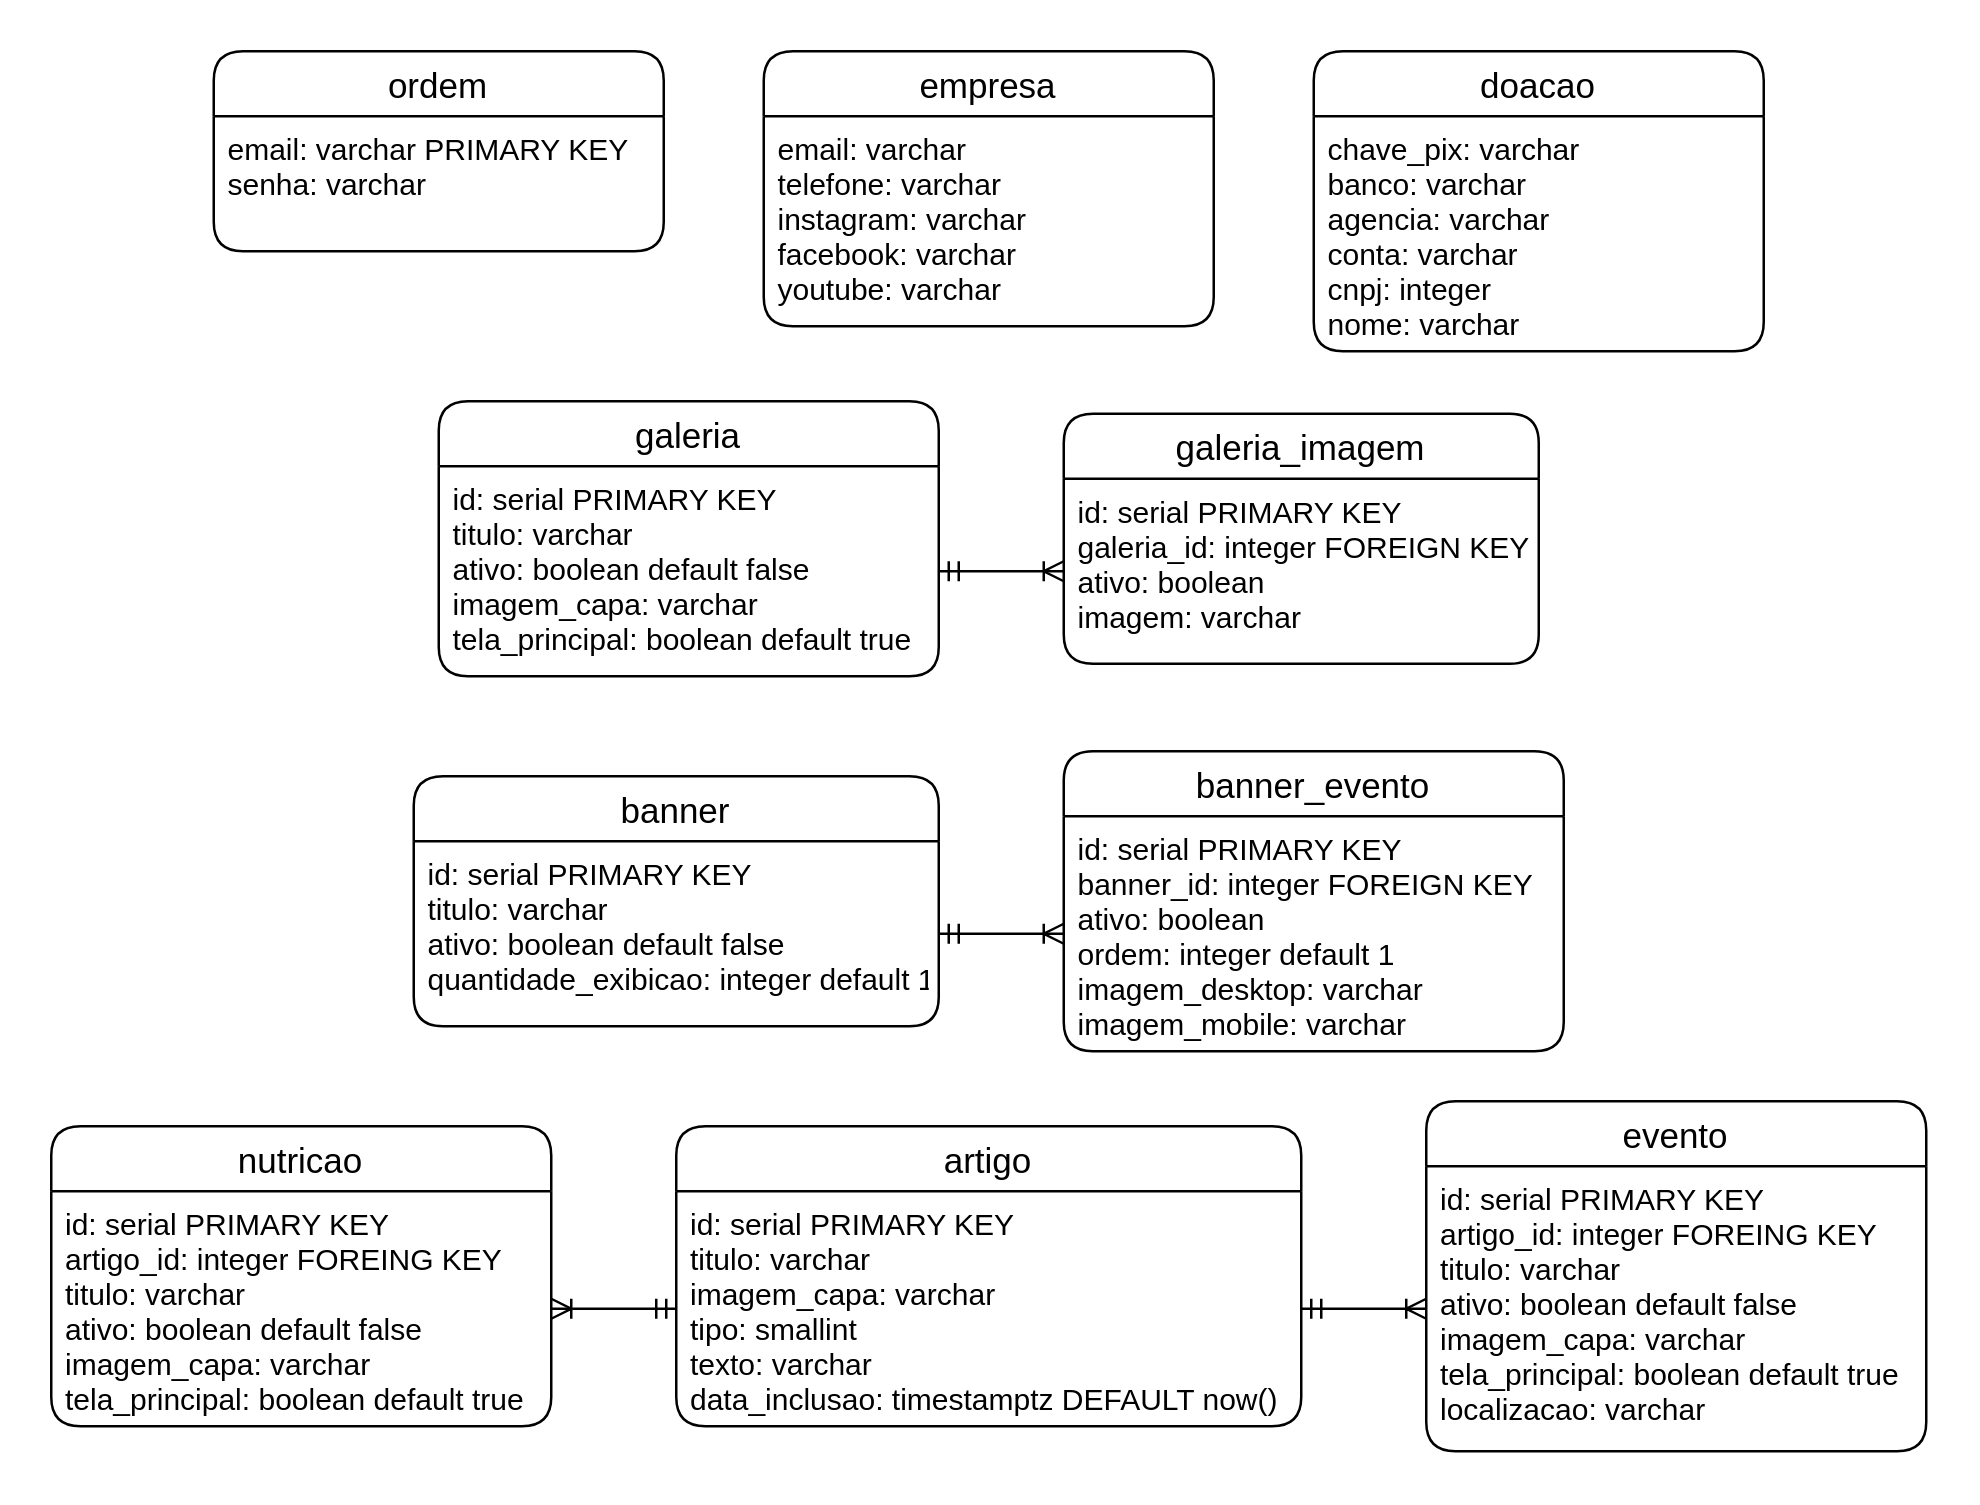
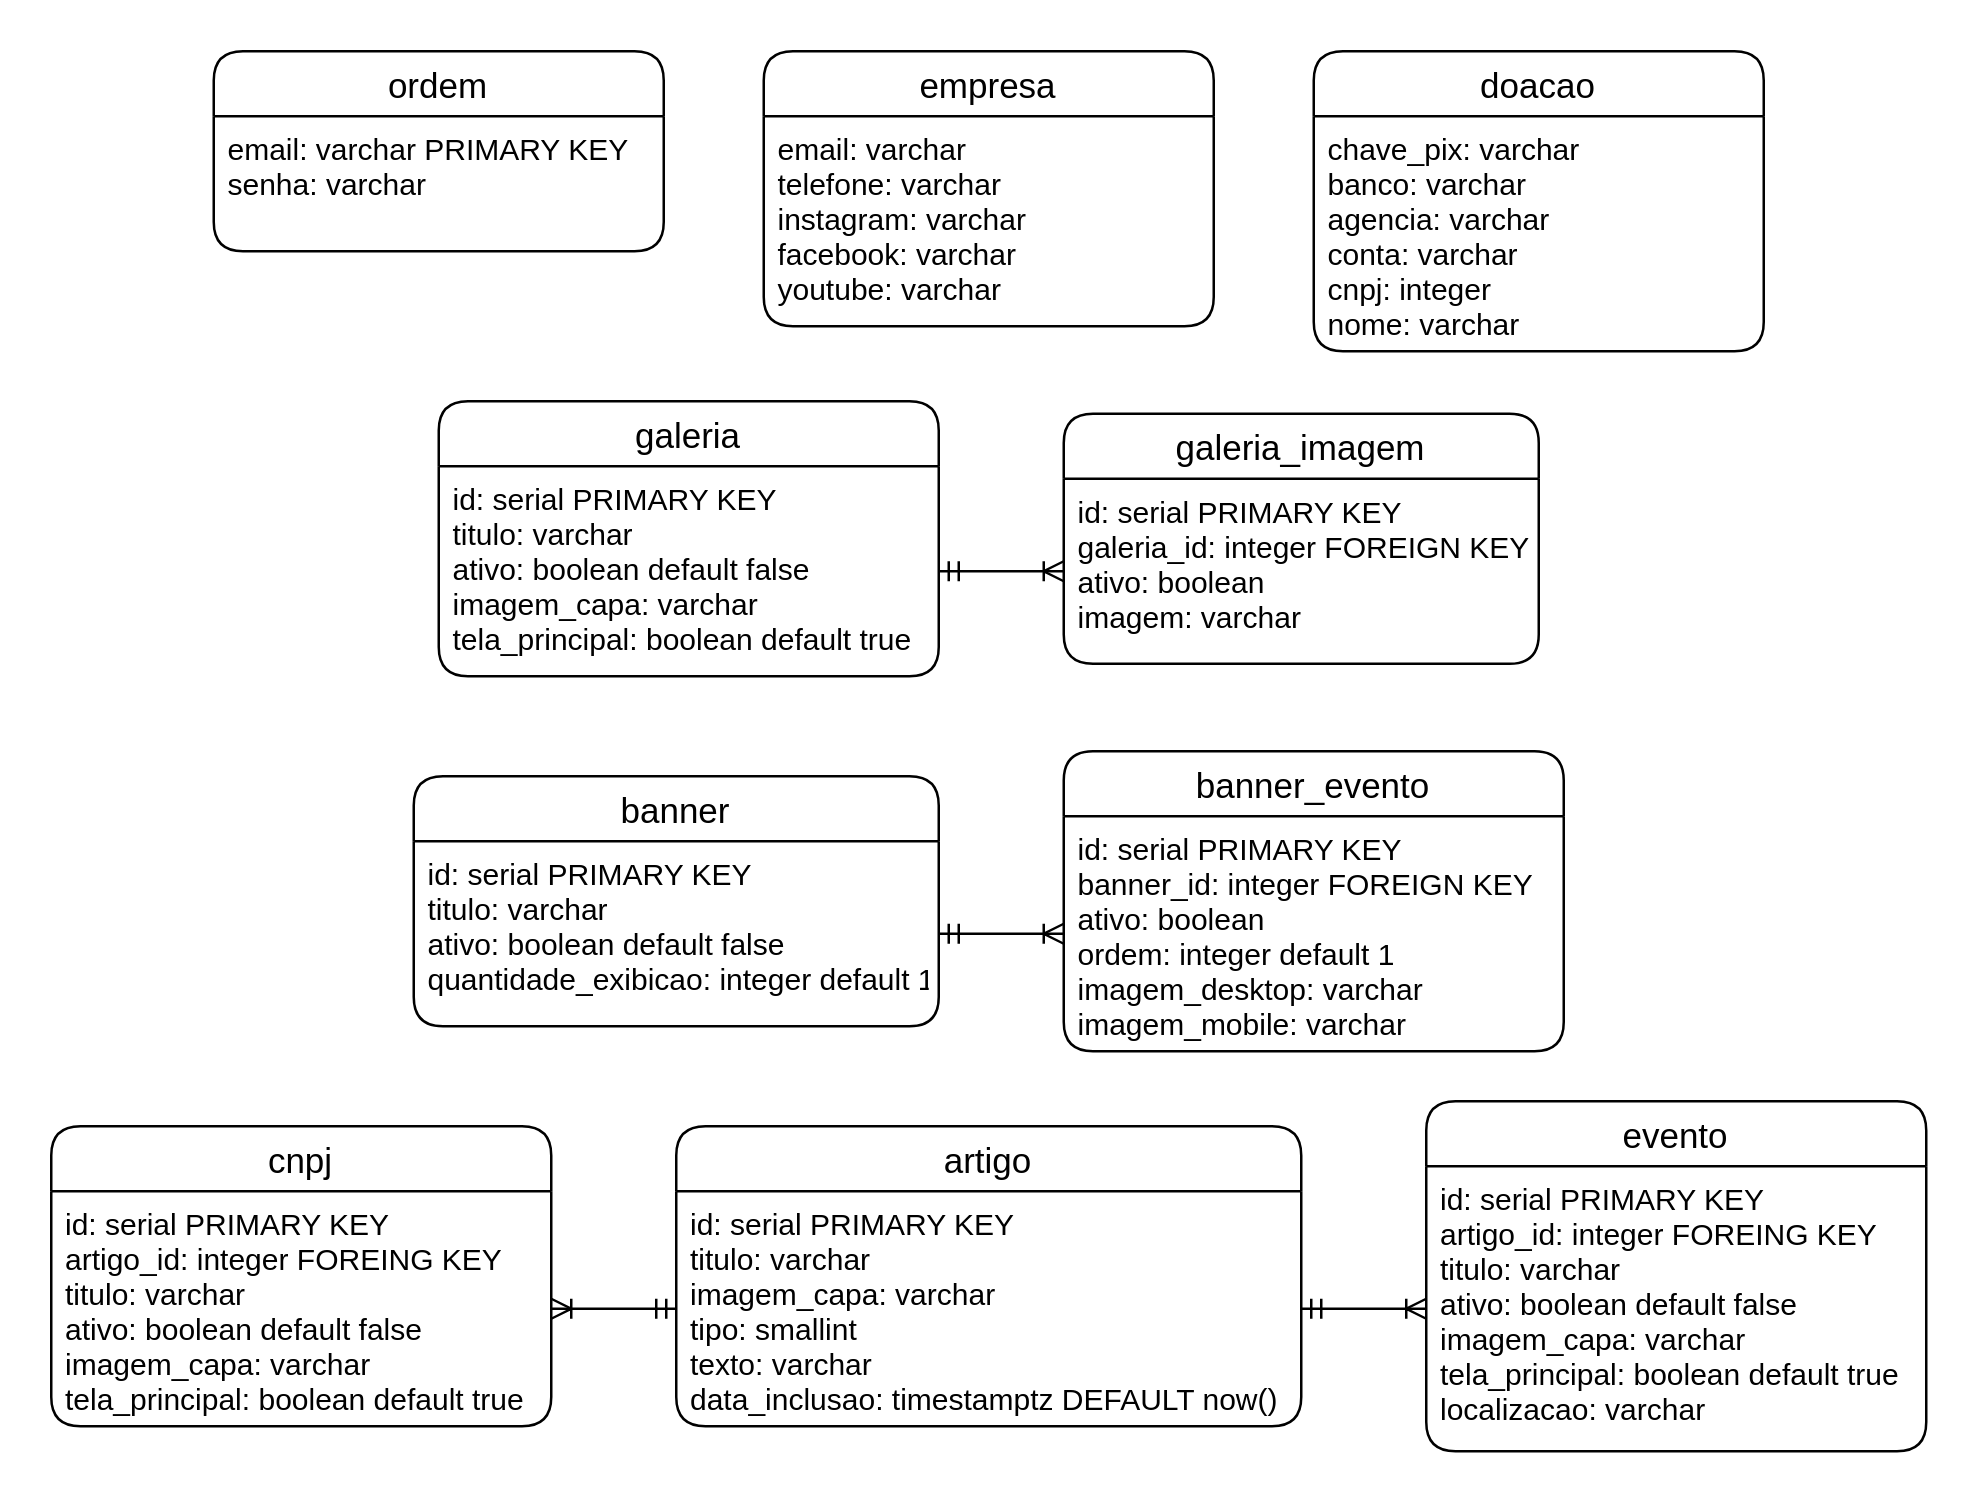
- <mxCell id="6" value="nutricao" style="swimlane;fontStyle=0;childLayout=stackLayout;horizontal=1;startSize=26;horizontalStack=0;resizeParent=1;resizeParentMax=0;resizeLast=0;collapsible=1;marginBottom=0;align=center;fontSize=14;strokeColor=#000000;fillColor=#FFFFFF;fontColor=#000000;rounded=1;" vertex="1" parent="1"><mxGeometry x="20" y="450" width="200" height="120" as="geometry" /></mxCell>
+ <mxCell id="6" value="cnpj" style="swimlane;fontStyle=0;childLayout=stackLayout;horizontal=1;startSize=26;horizontalStack=0;resizeParent=1;resizeParentMax=0;resizeLast=0;collapsible=1;marginBottom=0;align=center;fontSize=14;strokeColor=#000000;fillColor=#FFFFFF;fontColor=#000000;rounded=1;" vertex="1" parent="1"><mxGeometry x="20" y="450" width="200" height="120" as="geometry" /></mxCell>
